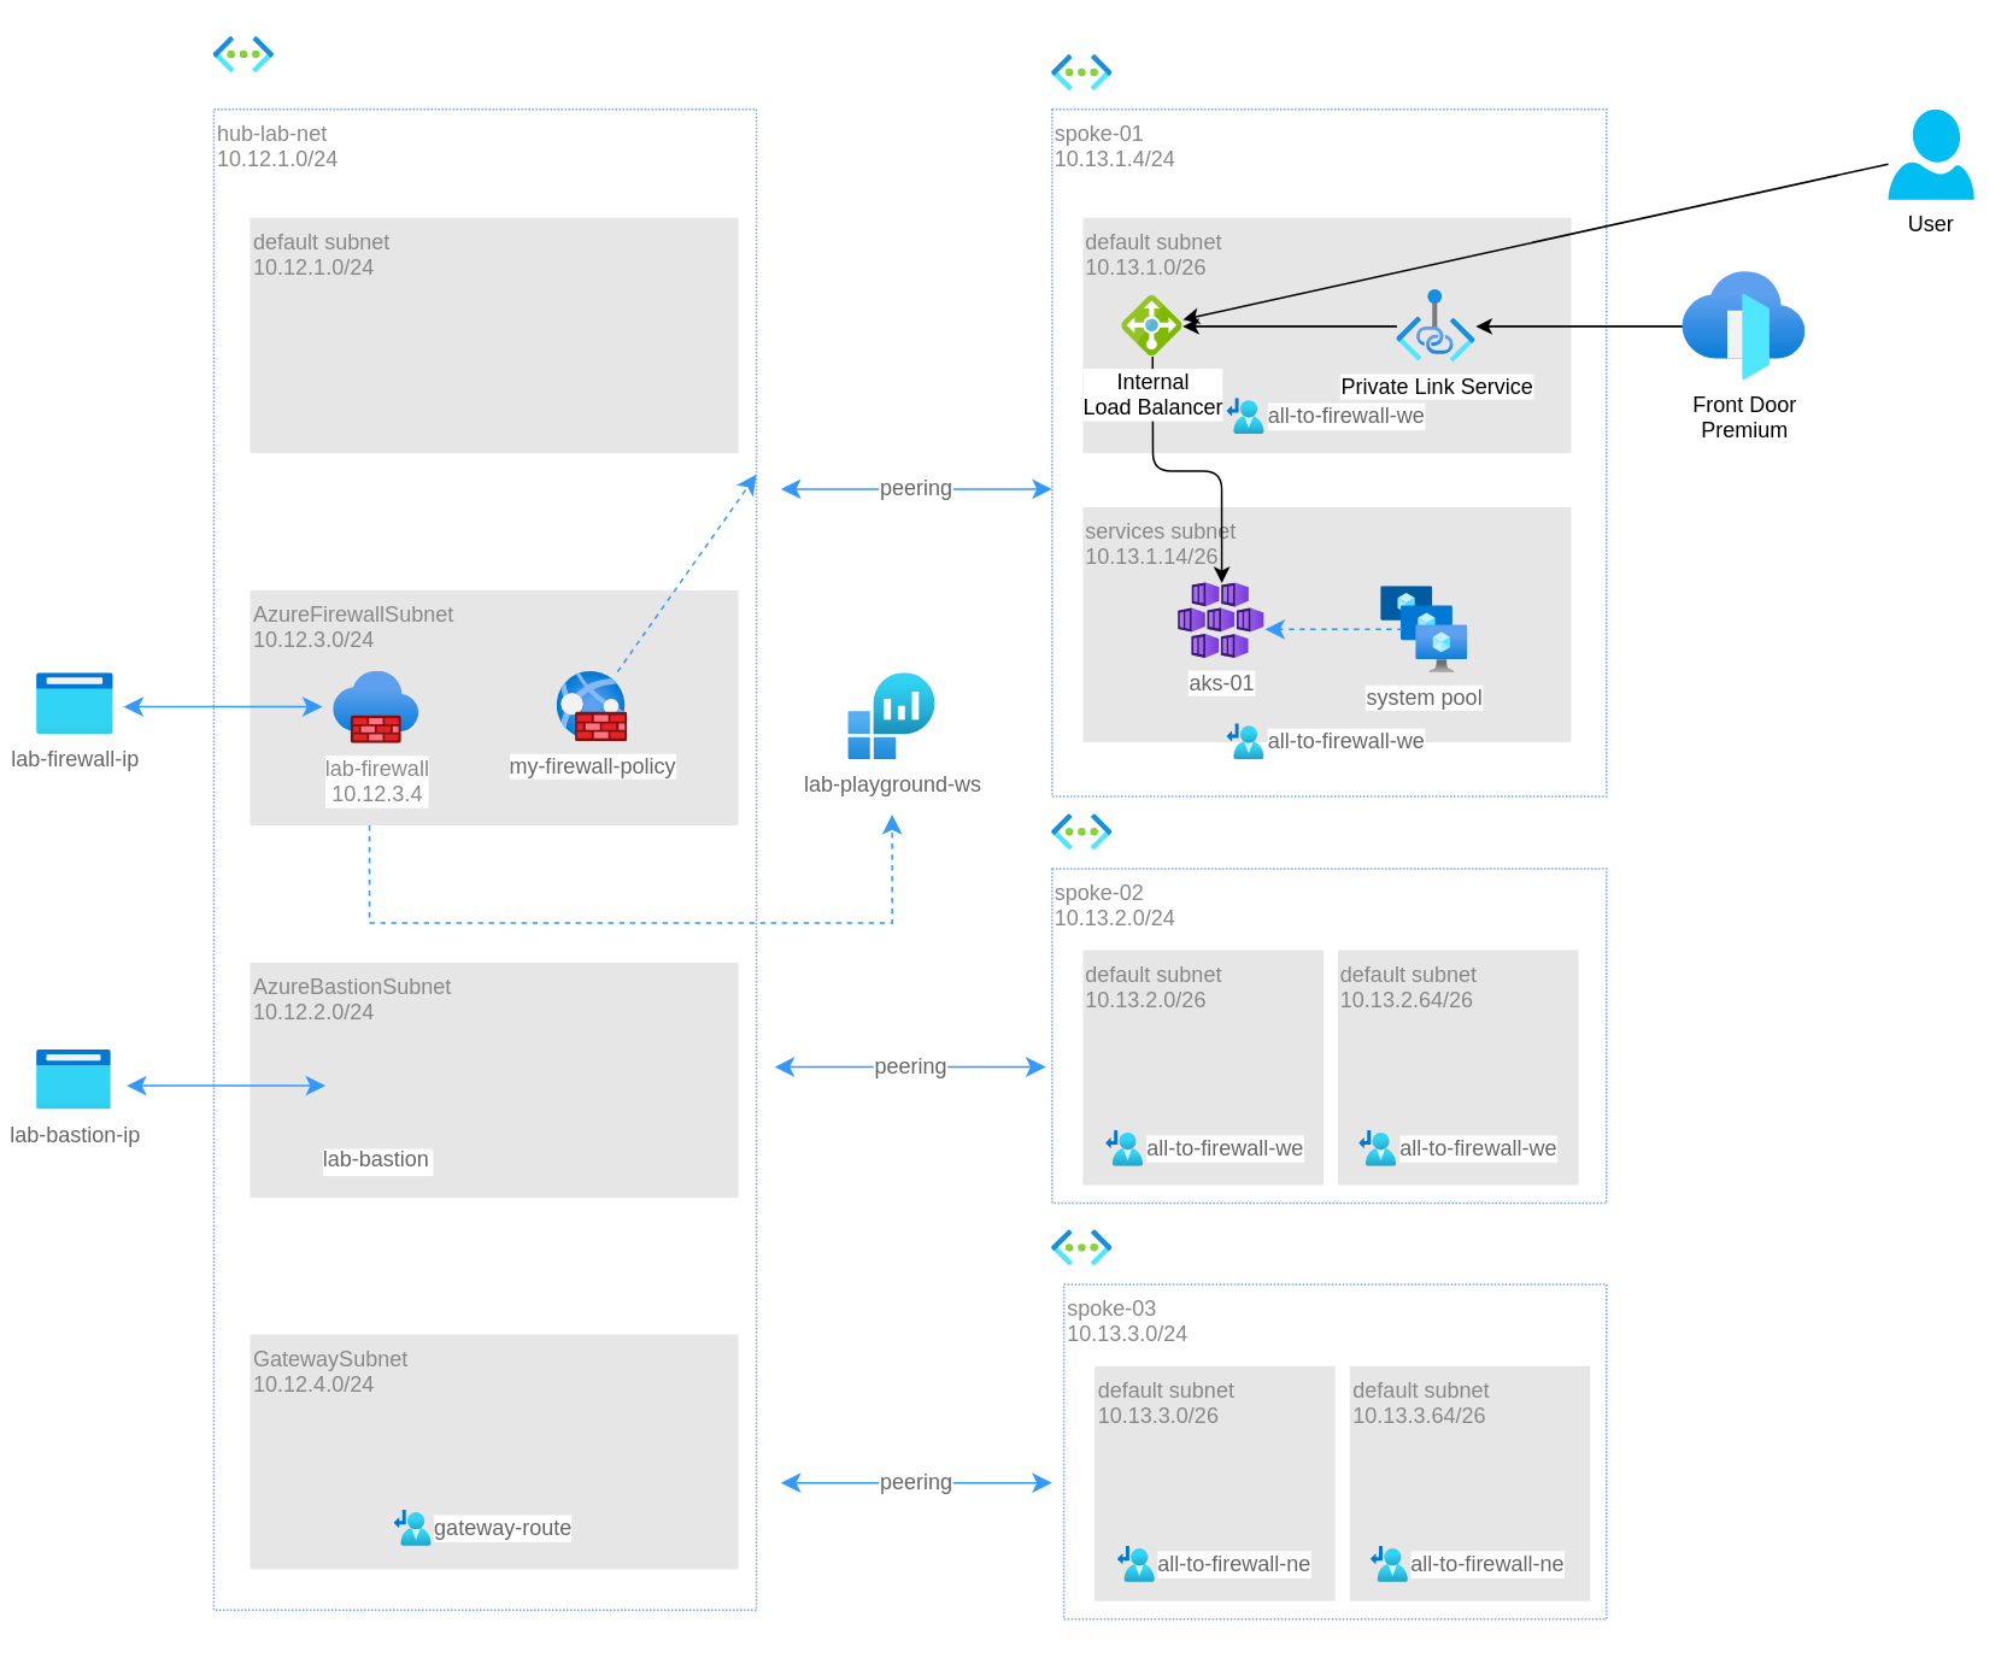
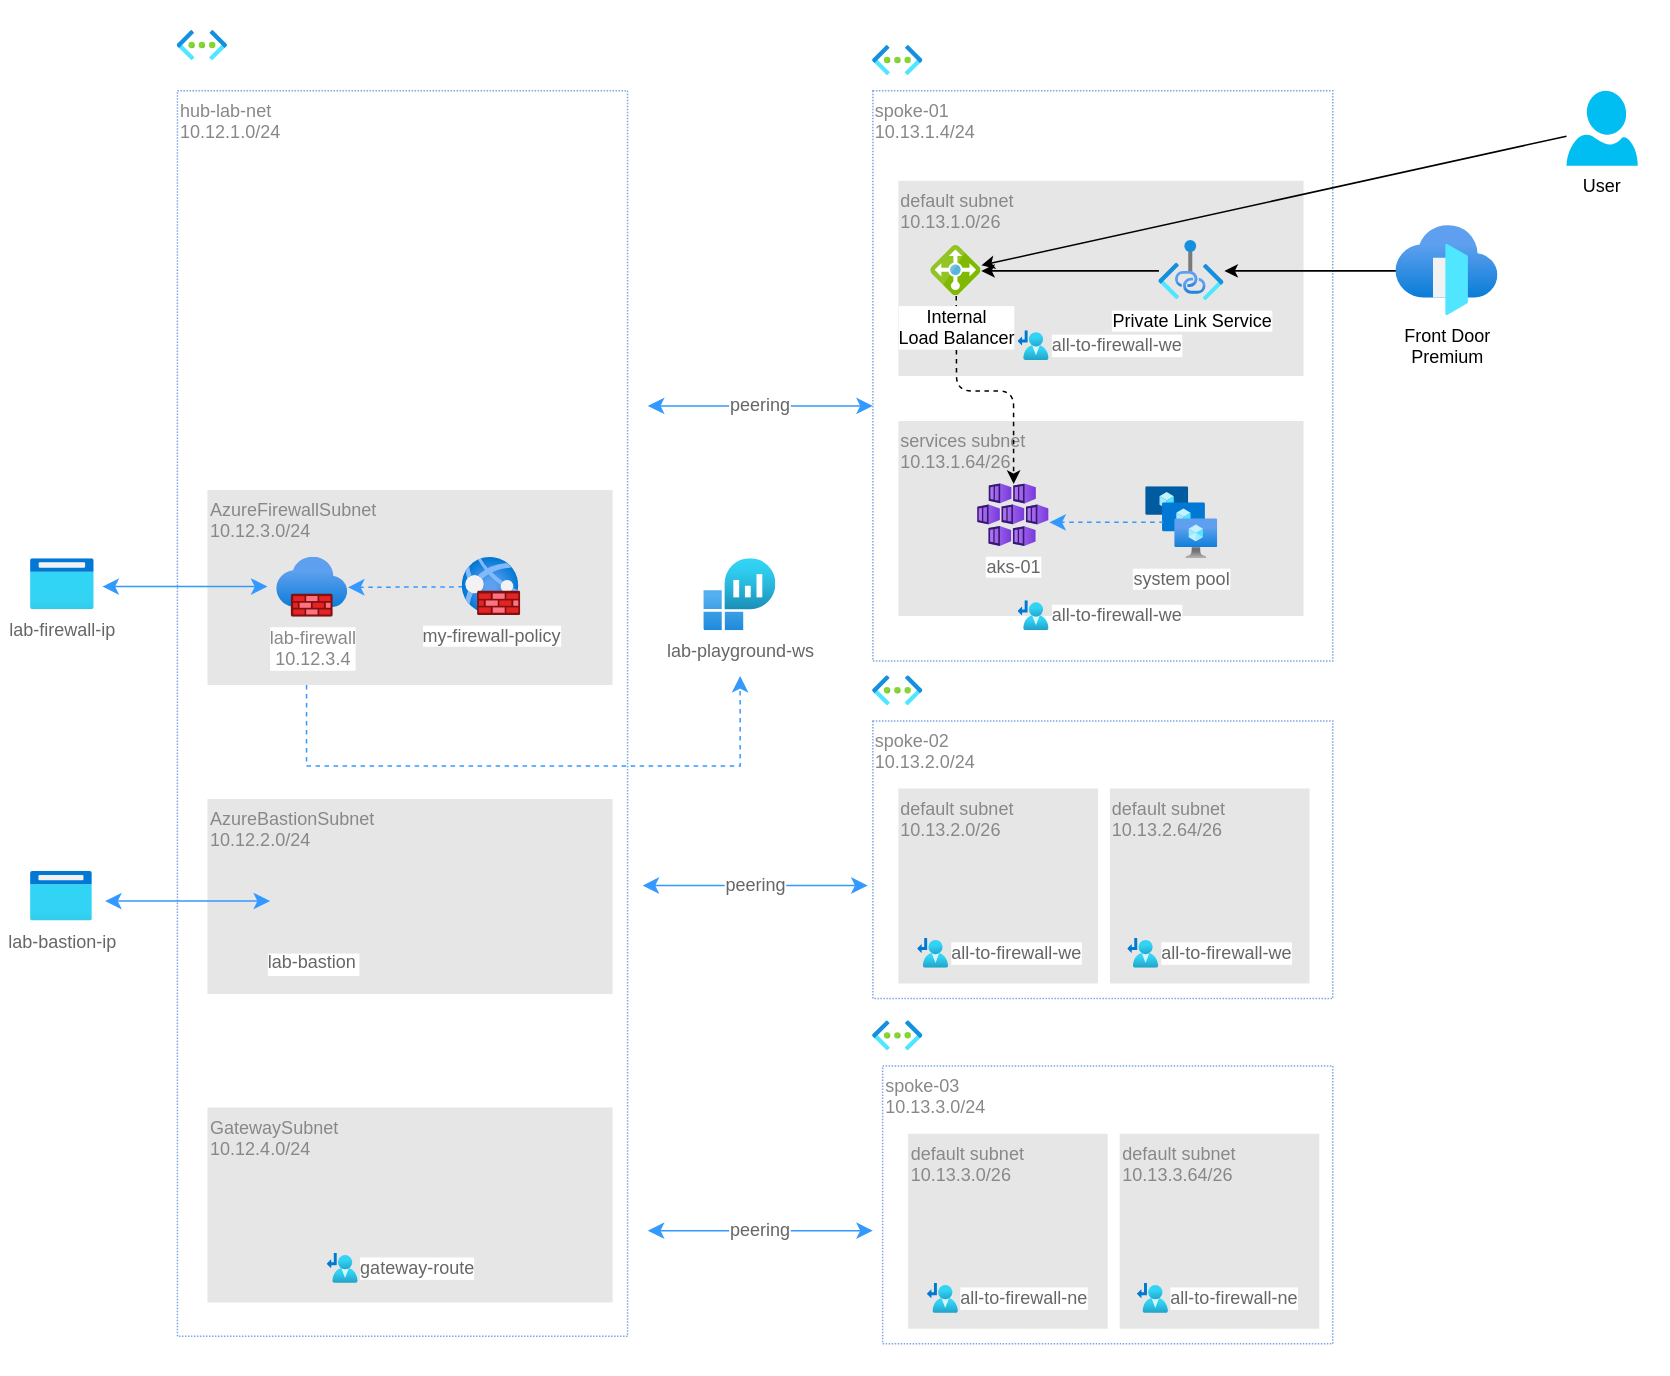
- <mxCell id="4" value="default subnet&lt;br&gt;10.12.1.0/24" style="verticalLabelPosition=middle;verticalAlign=top;shape=mxgraph.basic.rect;fillColor2=none;strokeWidth=1;size=20;indent=5;fillColor=#E6E6E6;strokeColor=none;dashed=1;dashPattern=1 1;fontColor=#888888;labelPosition=center;align=left;horizontal=1;labelBorderColor=none;html=1;" parent="1" vertex="1"><mxGeometry x="137.75" y="120" width="270" height="130" as="geometry" /></mxCell>
- <mxCell id="51" style="edgeStyle=none;html=1;" edge="1" parent="1" source="52" target="13"><mxGeometry relative="1" as="geometry"><Array as="points"><mxPoint x="637" y="260" /><mxPoint x="675" y="260" /></Array></mxGeometry></mxCell>
+ <mxCell id="51" style="edgeStyle=none;html=1;dashed=1;" edge="1" parent="1" source="52" target="13"><mxGeometry relative="1" as="geometry"><Array as="points"><mxPoint x="637" y="260" /><mxPoint x="675" y="260" /></Array></mxGeometry></mxCell>
- <mxCell id="10" value="services subnet&lt;br&gt;10.13.1.14/26" style="verticalLabelPosition=middle;verticalAlign=top;shape=mxgraph.basic.rect;fillColor2=none;strokeWidth=1;size=20;indent=5;fillColor=#E6E6E6;strokeColor=none;dashed=1;dashPattern=1 1;fontColor=#888888;labelPosition=center;align=left;horizontal=1;labelBorderColor=none;html=1;" parent="1" vertex="1"><mxGeometry x="598.25" y="280" width="270" height="130" as="geometry" /></mxCell>
+ <mxCell id="10" value="services subnet&lt;br&gt;10.13.1.64/26" style="verticalLabelPosition=middle;verticalAlign=top;shape=mxgraph.basic.rect;fillColor2=none;strokeWidth=1;size=20;indent=5;fillColor=#E6E6E6;strokeColor=none;dashed=1;dashPattern=1 1;fontColor=#888888;labelPosition=center;align=left;horizontal=1;labelBorderColor=none;html=1;" parent="1" vertex="1"><mxGeometry x="598.25" y="280" width="270" height="130" as="geometry" /></mxCell>
- <mxCell id="35" value="" style="edgeStyle=none;curved=1;rounded=0;orthogonalLoop=1;jettySize=auto;html=1;fontSize=12;startSize=8;endSize=8;strokeColor=#3399FF;dashed=1;" parent="32" source="36" target="2" edge="1"><mxGeometry relative="1" as="geometry" /></mxCell>
+ <mxCell id="35" value="" style="edgeStyle=none;curved=1;rounded=0;orthogonalLoop=1;jettySize=auto;html=1;fontSize=12;startSize=8;endSize=8;strokeColor=#3399FF;dashed=1;" parent="32" source="36" target="34" edge="1"><mxGeometry relative="1" as="geometry" /></mxCell>
